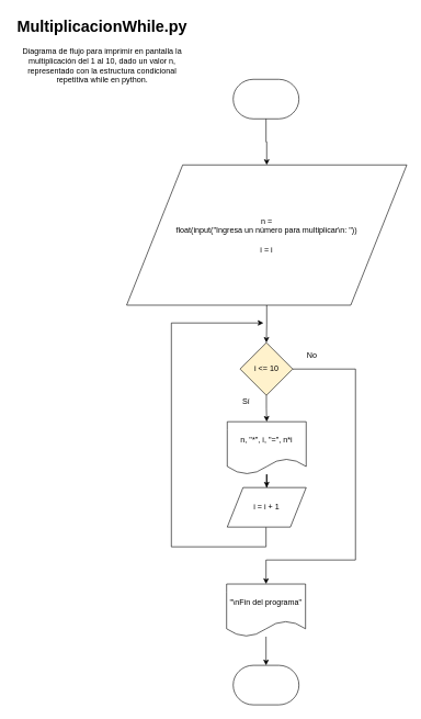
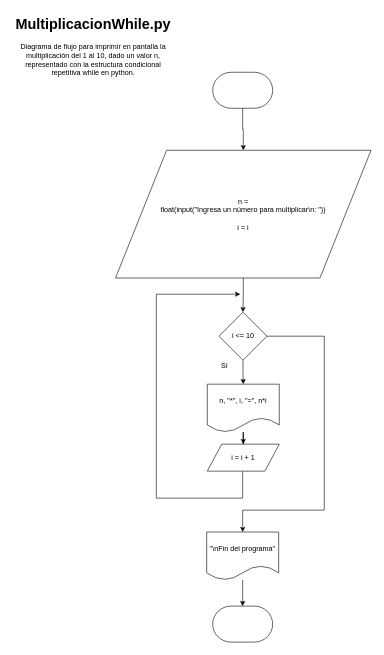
- <mxCell id="18" value="No" style="text;html=1;strokeColor=none;fillColor=none;align=center;verticalAlign=middle;whiteSpace=wrap;rounded=0;" parent="1" vertex="1"><mxGeometry x="454" y="529.5" width="40" height="20" as="geometry" /></mxCell>
- <mxCell id="7" value="i &amp;lt;= 10" style="rhombus;whiteSpace=wrap;html=1;fillColor=#fff2cc;" parent="1" vertex="1"><mxGeometry x="364.5" y="520" width="80" height="80" as="geometry" /></mxCell>
+ <mxCell id="7" value="i &amp;lt;= 10" style="rhombus;whiteSpace=wrap;html=1;fillColor=#ffffff;" parent="1" vertex="1"><mxGeometry x="364.5" y="520" width="80" height="80" as="geometry" /></mxCell>
- <mxCell id="13" value="i = i + 1" style="shape=parallelogram;perimeter=parallelogramPerimeter;whiteSpace=wrap;html=1;fillColor=#ffffff;" parent="1" vertex="1"><mxGeometry x="345" y="740" width="120" height="60" as="geometry" /></mxCell>
+ <mxCell id="13" value="i = i + 1" style="shape=parallelogram;perimeter=parallelogramPerimeter;whiteSpace=wrap;html=1;fillColor=#ffffff;" parent="1" vertex="1"><mxGeometry x="345" y="740" width="120" height="45" as="geometry" /></mxCell>
